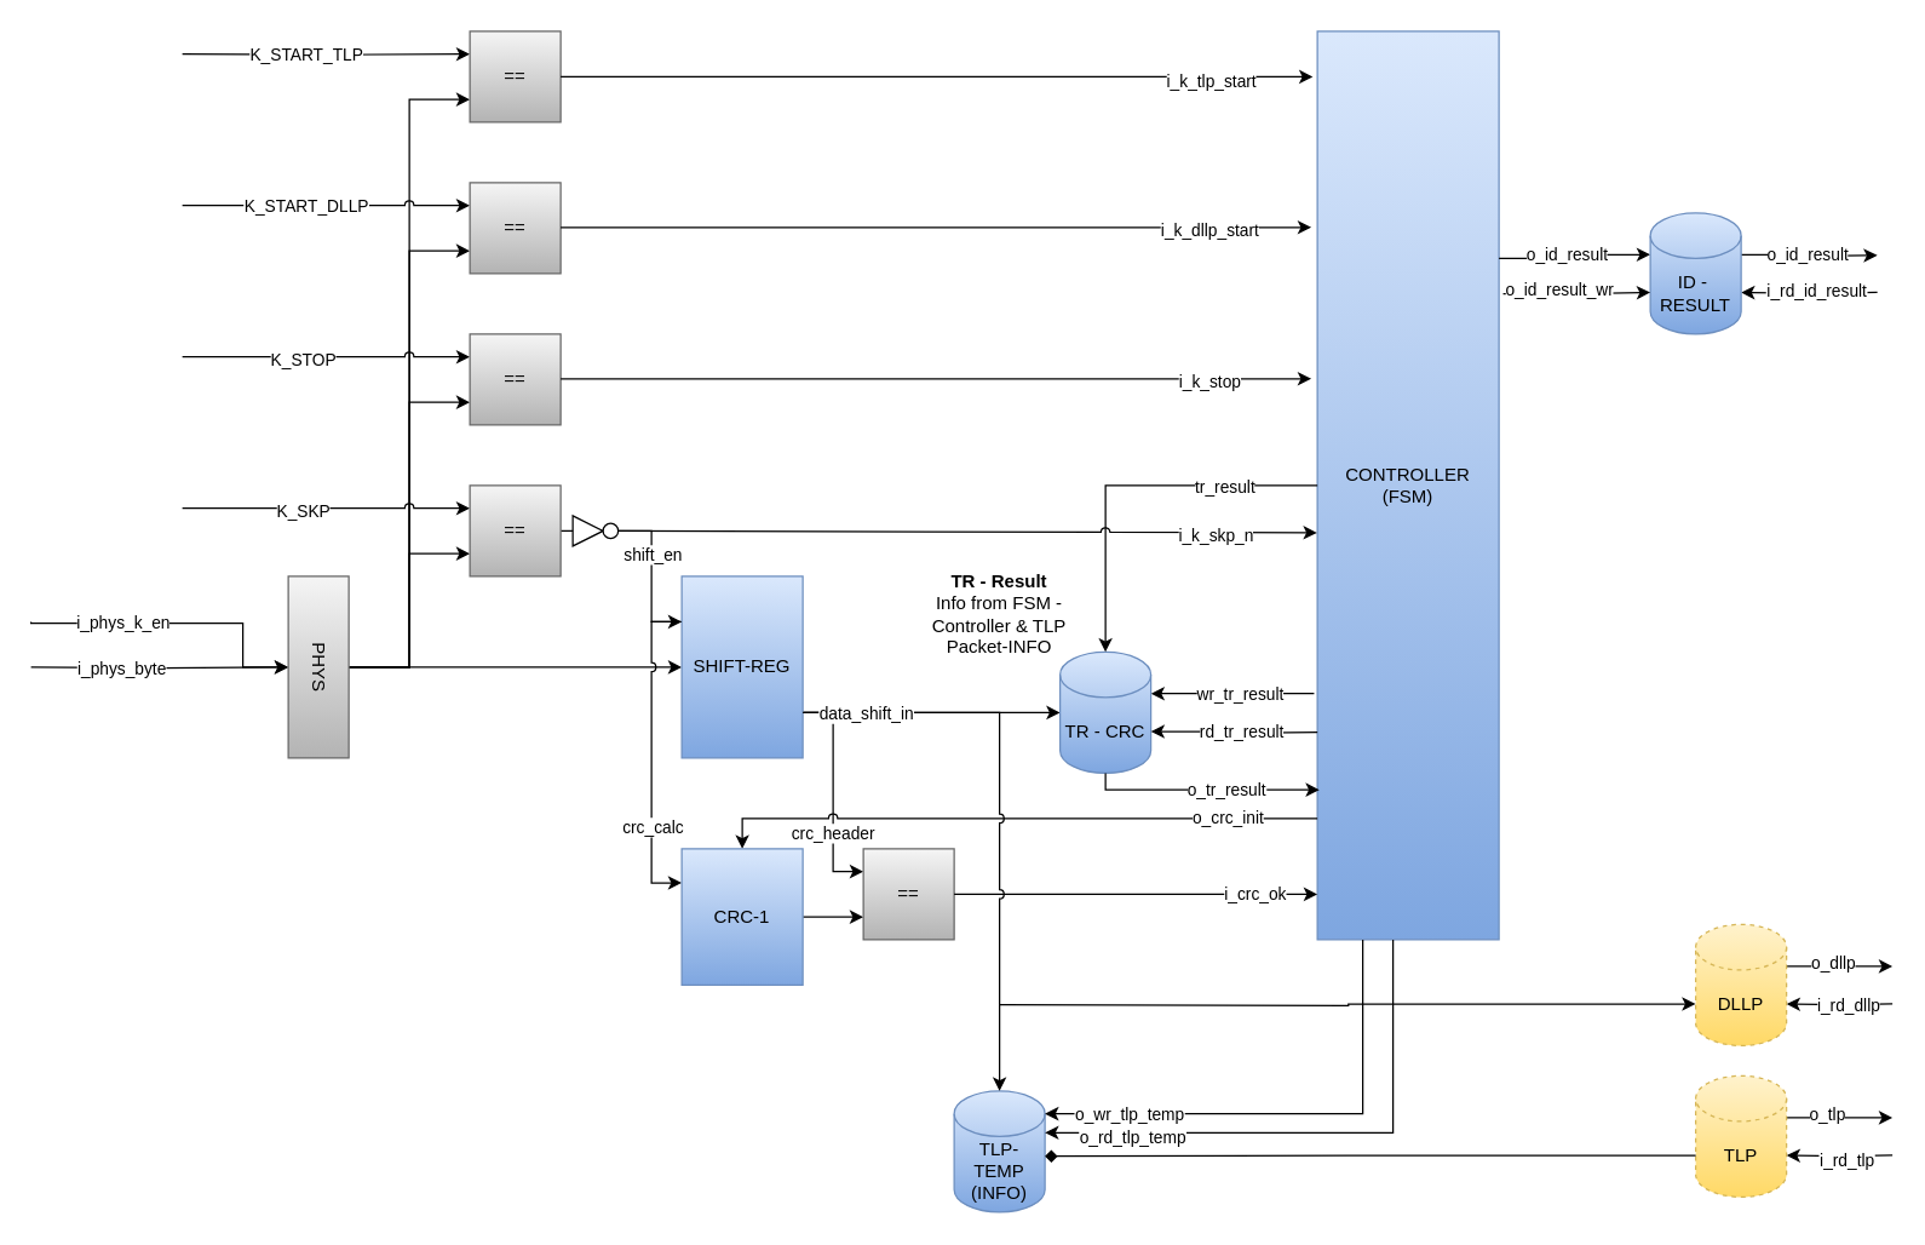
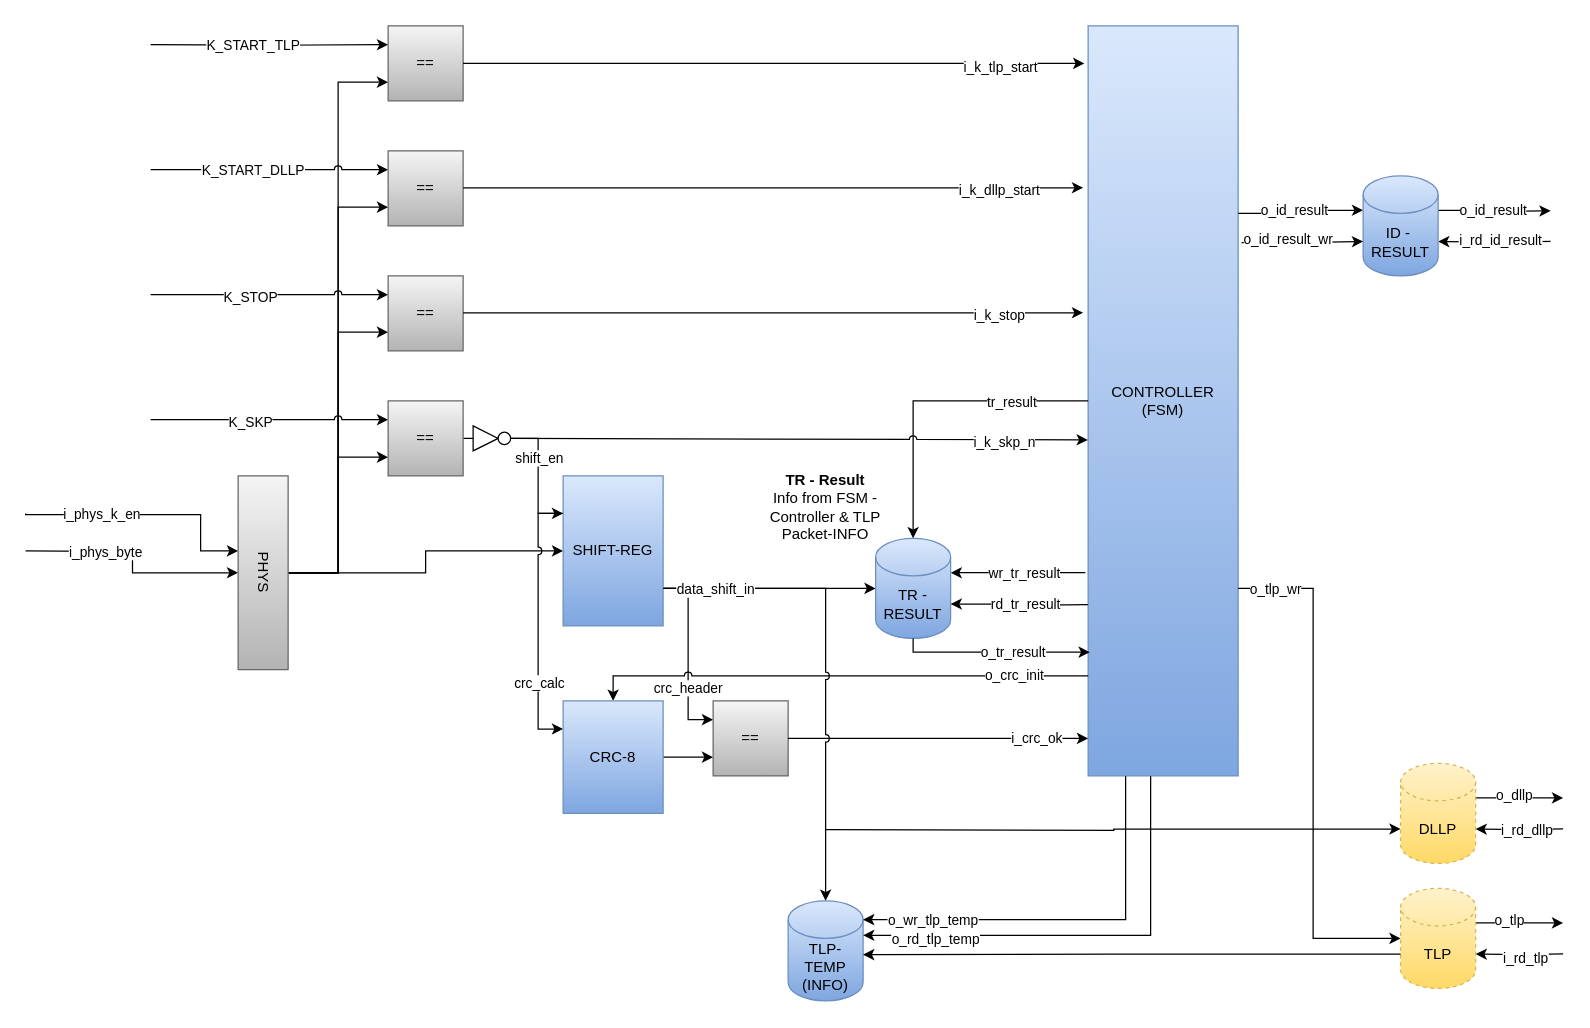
- <mxCell id="12" value="PHYS" style="rounded=0;whiteSpace=wrap;html=1;textDirection=vertical-lr;fillColor=#f5f5f5;gradientColor=#b3b3b3;strokeColor=#666666;" parent="1" vertex="1"><mxGeometry x="190" y="380" width="40" height="120" as="geometry" /></mxCell>
+ <mxCell id="12" value="PHYS" style="rounded=0;whiteSpace=wrap;html=1;textDirection=vertical-lr;fillColor=#f5f5f5;gradientColor=#b3b3b3;strokeColor=#666666;" parent="1" vertex="1"><mxGeometry x="190" y="380" width="40" height="155" as="geometry" /></mxCell>
- <mxCell id="67" value="TR - CRC" style="shape=cylinder3;whiteSpace=wrap;html=1;boundedLbl=1;backgroundOutline=1;size=15;fillColor=#dae8fc;gradientColor=#7ea6e0;strokeColor=#6c8ebf;" parent="1" vertex="1"><mxGeometry x="700" y="430" width="60" height="80" as="geometry" /></mxCell>
+ <mxCell id="67" value="TR - RESULT" style="shape=cylinder3;whiteSpace=wrap;html=1;boundedLbl=1;backgroundOutline=1;size=15;fillColor=#dae8fc;gradientColor=#7ea6e0;strokeColor=#6c8ebf;" parent="1" vertex="1"><mxGeometry x="700" y="430" width="60" height="80" as="geometry" /></mxCell>
- <mxCell id="32" value="CRC-1" style="rounded=0;whiteSpace=wrap;html=1;fillColor=#dae8fc;gradientColor=#7ea6e0;strokeColor=#6c8ebf;" parent="1" vertex="1"><mxGeometry x="450" y="560" width="80" height="90" as="geometry" /></mxCell>
+ <mxCell id="32" value="CRC-8" style="rounded=0;whiteSpace=wrap;html=1;fillColor=#dae8fc;gradientColor=#7ea6e0;strokeColor=#6c8ebf;" parent="1" vertex="1"><mxGeometry x="450" y="560" width="80" height="90" as="geometry" /></mxCell>
+ <mxCell id="80" style="edgeStyle=orthogonalEdgeStyle;rounded=0;orthogonalLoop=1;jettySize=auto;html=1;exitX=1;exitY=0.75;exitDx=0;exitDy=0;entryX=0;entryY=0.5;entryDx=0;entryDy=0;entryPerimeter=0;" parent="1" source="28" target="48" edge="1"><mxGeometry relative="1" as="geometry"><Array as="points"><mxPoint x="1050" y="470" /><mxPoint x="1050" y="750" /></Array></mxGeometry></mxCell>
+ <mxCell id="81" value="o_tlp_wr" style="edgeLabel;html=1;align=center;verticalAlign=middle;resizable=0;points=[];" parent="80" vertex="1" connectable="0"><mxGeometry x="0.851" y="2" relative="1" as="geometry"><mxPoint x="-70" y="-278" as="offset" /></mxGeometry></mxCell>
- <mxCell id="82" style="edgeStyle=orthogonalEdgeStyle;rounded=0;orthogonalLoop=1;jettySize=auto;html=1;exitX=0;exitY=0;exitDx=0;exitDy=52.5;exitPerimeter=0;entryX=1;entryY=0.538;entryDx=0;entryDy=0;entryPerimeter=0;endArrow=diamond;" parent="1" source="48" target="58" edge="1"><mxGeometry relative="1" as="geometry"><mxPoint x="670" y="763" as="targetPoint" /><Array as="points"><mxPoint x="890" y="763" /></Array></mxGeometry></mxCell>
+ <mxCell id="82" style="edgeStyle=orthogonalEdgeStyle;rounded=0;orthogonalLoop=1;jettySize=auto;html=1;exitX=0;exitY=0;exitDx=0;exitDy=52.5;exitPerimeter=0;entryX=1;entryY=0.538;entryDx=0;entryDy=0;entryPerimeter=0;" parent="1" source="48" target="58" edge="1"><mxGeometry relative="1" as="geometry"><mxPoint x="670" y="763" as="targetPoint" /><Array as="points"><mxPoint x="890" y="763" /></Array></mxGeometry></mxCell>
